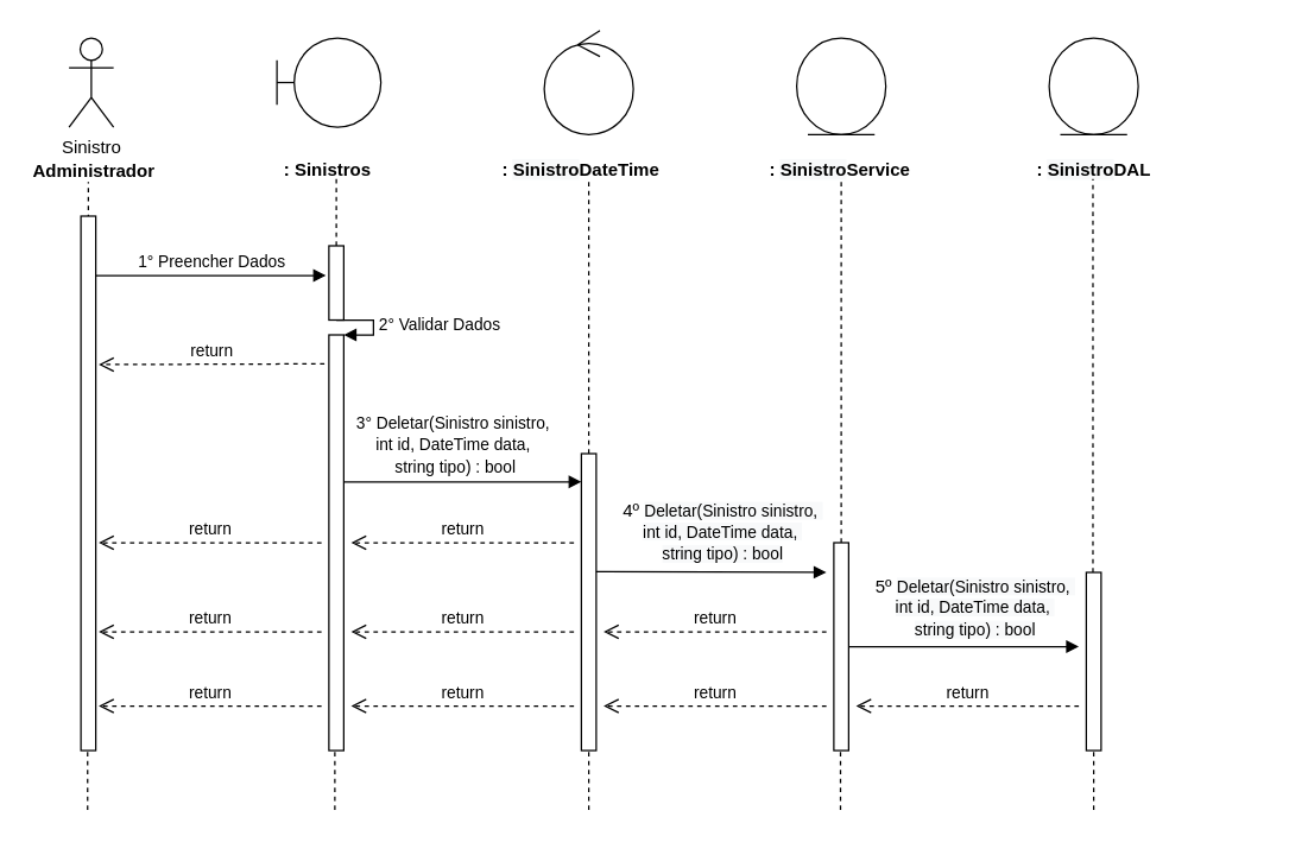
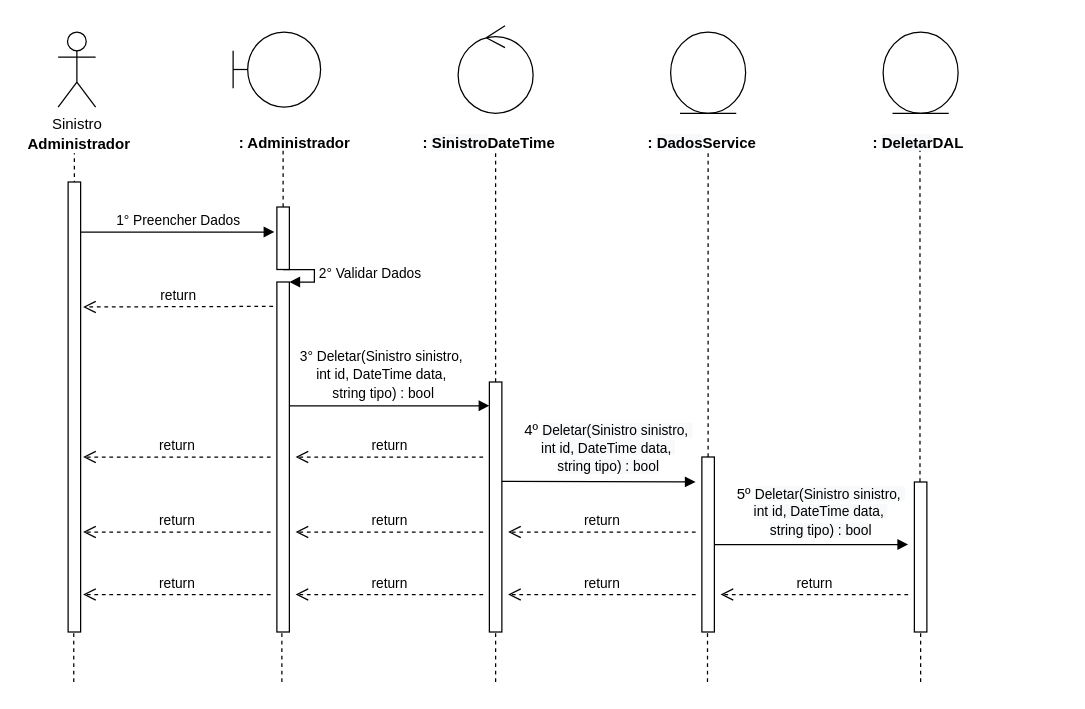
- <mxCell id="6" value="&lt;b&gt;: Sinistros&lt;/b&gt;" parent="1" vertex="1" style="text;html=1;"><mxGeometry as="geometry" height="30" width="150" y="100" x="189" /></mxCell>
+ <mxCell id="6" value="&lt;b&gt;: Administrador&lt;/b&gt;" parent="1" vertex="1" style="text;html=1;"><mxGeometry as="geometry" height="30" width="150" y="100" x="189" /></mxCell>
- <mxCell id="12" value="&lt;b&gt;: &lt;/b&gt;&lt;span style=&quot;display: inline ; float: none ; background-color: rgb(248 , 249 , 250) ; color: rgb(0 , 0 , 0) ; font-family: &amp;#34;helvetica&amp;#34; ; font-size: 12px ; font-style: normal ; font-variant: normal ; font-weight: 700 ; letter-spacing: normal ; text-align: left ; text-decoration: none ; text-indent: 0px ; text-transform: none ; white-space: nowrap ; word-spacing: 0px&quot;&gt;Sinistro&lt;/span&gt;&lt;b&gt;Service&lt;/b&gt;" parent="1" vertex="1" style="text;html=1;"><mxGeometry as="geometry" height="30" width="150" y="100" x="516" /></mxCell>
+ <mxCell id="12" value="&lt;b&gt;: &lt;/b&gt;&lt;span style=&quot;display: inline ; float: none ; background-color: rgb(248 , 249 , 250) ; color: rgb(0 , 0 , 0) ; font-family: &amp;#34;helvetica&amp;#34; ; font-size: 12px ; font-style: normal ; font-variant: normal ; font-weight: 700 ; letter-spacing: normal ; text-align: left ; text-decoration: none ; text-indent: 0px ; text-transform: none ; white-space: nowrap ; word-spacing: 0px&quot;&gt;Dados&lt;/span&gt;&lt;b&gt;Service&lt;/b&gt;" parent="1" vertex="1" style="text;html=1;"><mxGeometry as="geometry" height="30" width="150" y="100" x="516" /></mxCell>
- <mxCell id="14" value="&lt;b&gt;: &lt;/b&gt;&lt;span style=&quot;display: inline ; float: none ; background-color: rgb(248 , 249 , 250) ; color: rgb(0 , 0 , 0) ; font-family: &amp;#34;helvetica&amp;#34; ; font-size: 12px ; font-style: normal ; font-variant: normal ; font-weight: 700 ; letter-spacing: normal ; text-align: left ; text-decoration: none ; text-indent: 0px ; text-transform: none ; white-space: nowrap ; word-spacing: 0px&quot;&gt;Sinistro&lt;/span&gt;&lt;b&gt;DAL&lt;/b&gt;" parent="1" vertex="1" style="text;html=1;"><mxGeometry as="geometry" height="30" width="150" y="100" x="696" /></mxCell>
+ <mxCell id="14" value="&lt;b&gt;: &lt;/b&gt;&lt;span style=&quot;display: inline ; float: none ; background-color: rgb(248 , 249 , 250) ; color: rgb(0 , 0 , 0) ; font-family: &amp;#34;helvetica&amp;#34; ; font-size: 12px ; font-style: normal ; font-variant: normal ; font-weight: 700 ; letter-spacing: normal ; text-align: left ; text-decoration: none ; text-indent: 0px ; text-transform: none ; white-space: nowrap ; word-spacing: 0px&quot;&gt;Deletar&lt;/span&gt;&lt;b&gt;DAL&lt;/b&gt;" parent="1" vertex="1" style="text;html=1;"><mxGeometry as="geometry" height="30" width="150" y="100" x="696" /></mxCell>
